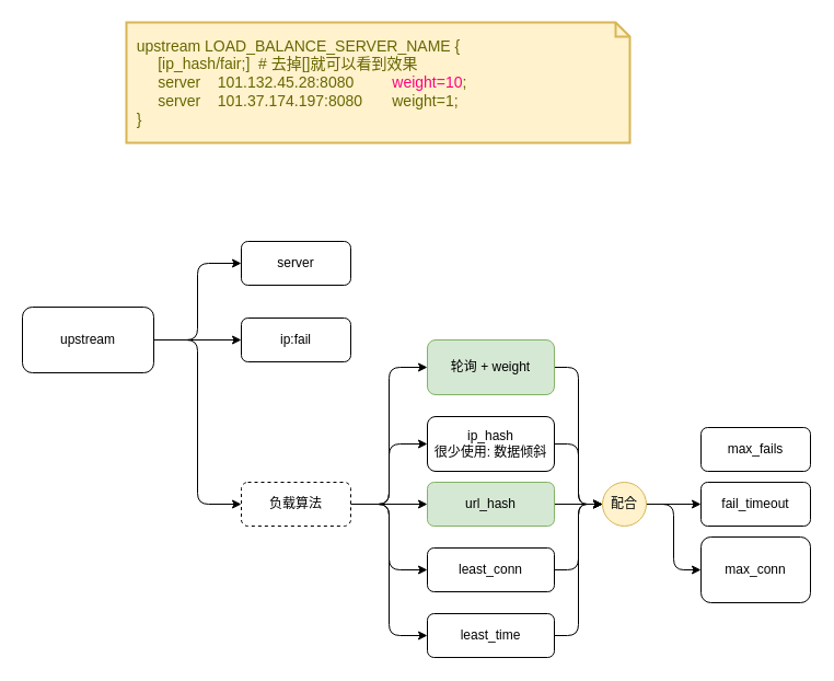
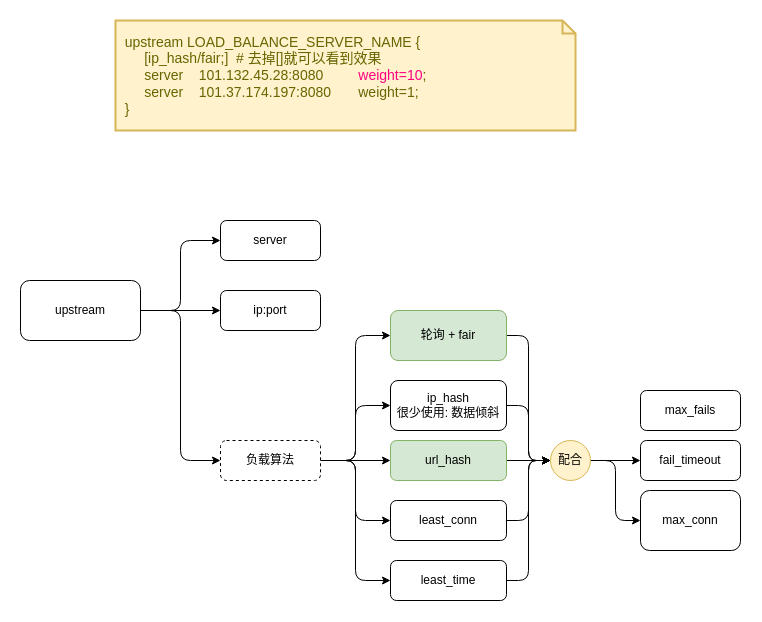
- <mxCell id="8" value="ip:fail" style="rounded=1;whiteSpace=wrap;html=1;" vertex="1" parent="1"><mxGeometry x="220" y="290" width="100" height="40" as="geometry" /></mxCell>
+ <mxCell id="8" value="ip:port" style="rounded=1;whiteSpace=wrap;html=1;" vertex="1" parent="1"><mxGeometry x="220" y="290" width="100" height="40" as="geometry" /></mxCell>
- <mxCell id="16" value="轮询 + weight" style="rounded=1;whiteSpace=wrap;html=1;fillColor=#d5e8d4;strokeColor=#82b366;" vertex="1" parent="1"><mxGeometry x="390" y="310" width="116" height="50" as="geometry" /></mxCell>
+ <mxCell id="16" value="轮询 + fair" style="rounded=1;whiteSpace=wrap;html=1;fillColor=#d5e8d4;strokeColor=#82b366;" vertex="1" parent="1"><mxGeometry x="390" y="310" width="116" height="50" as="geometry" /></mxCell>
